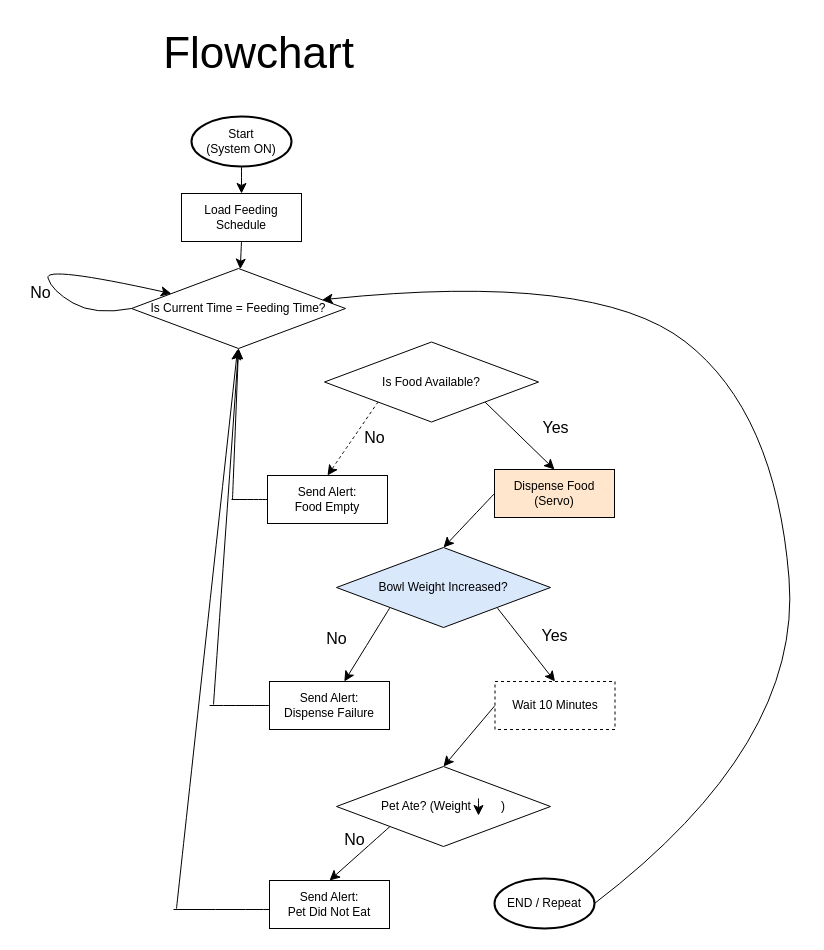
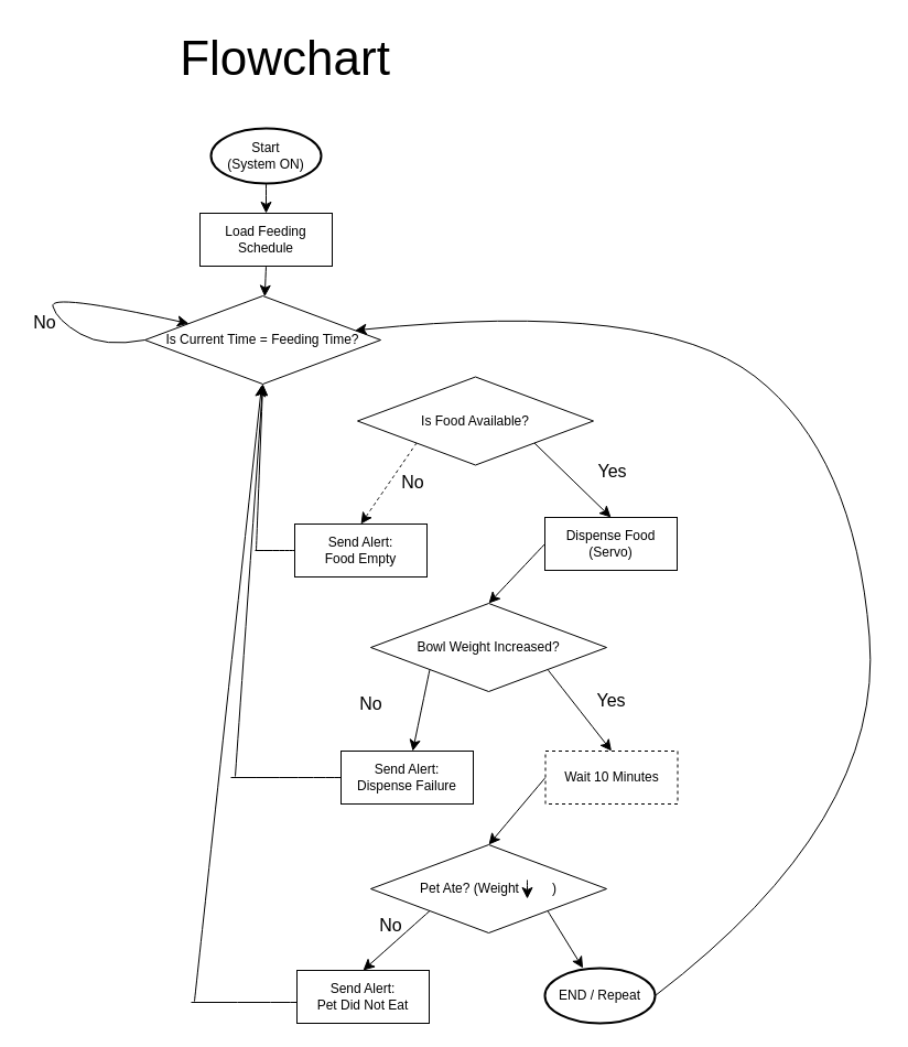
- <mxCell id="12" value="Dispense Food (Servo)" style="rounded=0;whiteSpace=wrap;html=1;fillColor=#ffe6cc;" vertex="1" parent="1"><mxGeometry x="494" y="469" width="120" height="48" as="geometry" /></mxCell>
+ <mxCell id="12" value="Dispense Food (Servo)" style="rounded=0;whiteSpace=wrap;html=1;" vertex="1" parent="1"><mxGeometry x="494" y="469" width="120" height="48" as="geometry" /></mxCell>
- <mxCell id="20" value="Bowl Weight Increased?" style="rhombus;whiteSpace=wrap;html=1;fillColor=#dae8fc;" vertex="1" parent="1"><mxGeometry x="336" y="547" width="214" height="80" as="geometry" /></mxCell>
+ <mxCell id="20" value="Bowl Weight Increased?" style="rhombus;whiteSpace=wrap;html=1;" vertex="1" parent="1"><mxGeometry x="336" y="547" width="214" height="80" as="geometry" /></mxCell>
- <mxCell id="23" value="Send Alert:&lt;div&gt;Dispense Failure&lt;/div&gt;" style="rounded=0;whiteSpace=wrap;html=1;" vertex="1" parent="1"><mxGeometry x="269" y="681" width="120" height="48" as="geometry" /></mxCell>
+ <mxCell id="23" value="Send Alert:&lt;div&gt;Dispense Failure&lt;/div&gt;" style="rounded=0;whiteSpace=wrap;html=1;" vertex="1" parent="1"><mxGeometry x="309" y="681" width="120" height="48" as="geometry" /></mxCell>
+ <mxCell id="29" style="edgeStyle=none;curved=1;rounded=0;orthogonalLoop=1;jettySize=auto;html=1;exitX=1;exitY=1;exitDx=0;exitDy=0;fontSize=12;startSize=8;endSize=8;" edge="1" parent="1" source="30" target="38"><mxGeometry relative="1" as="geometry" /></mxCell>
